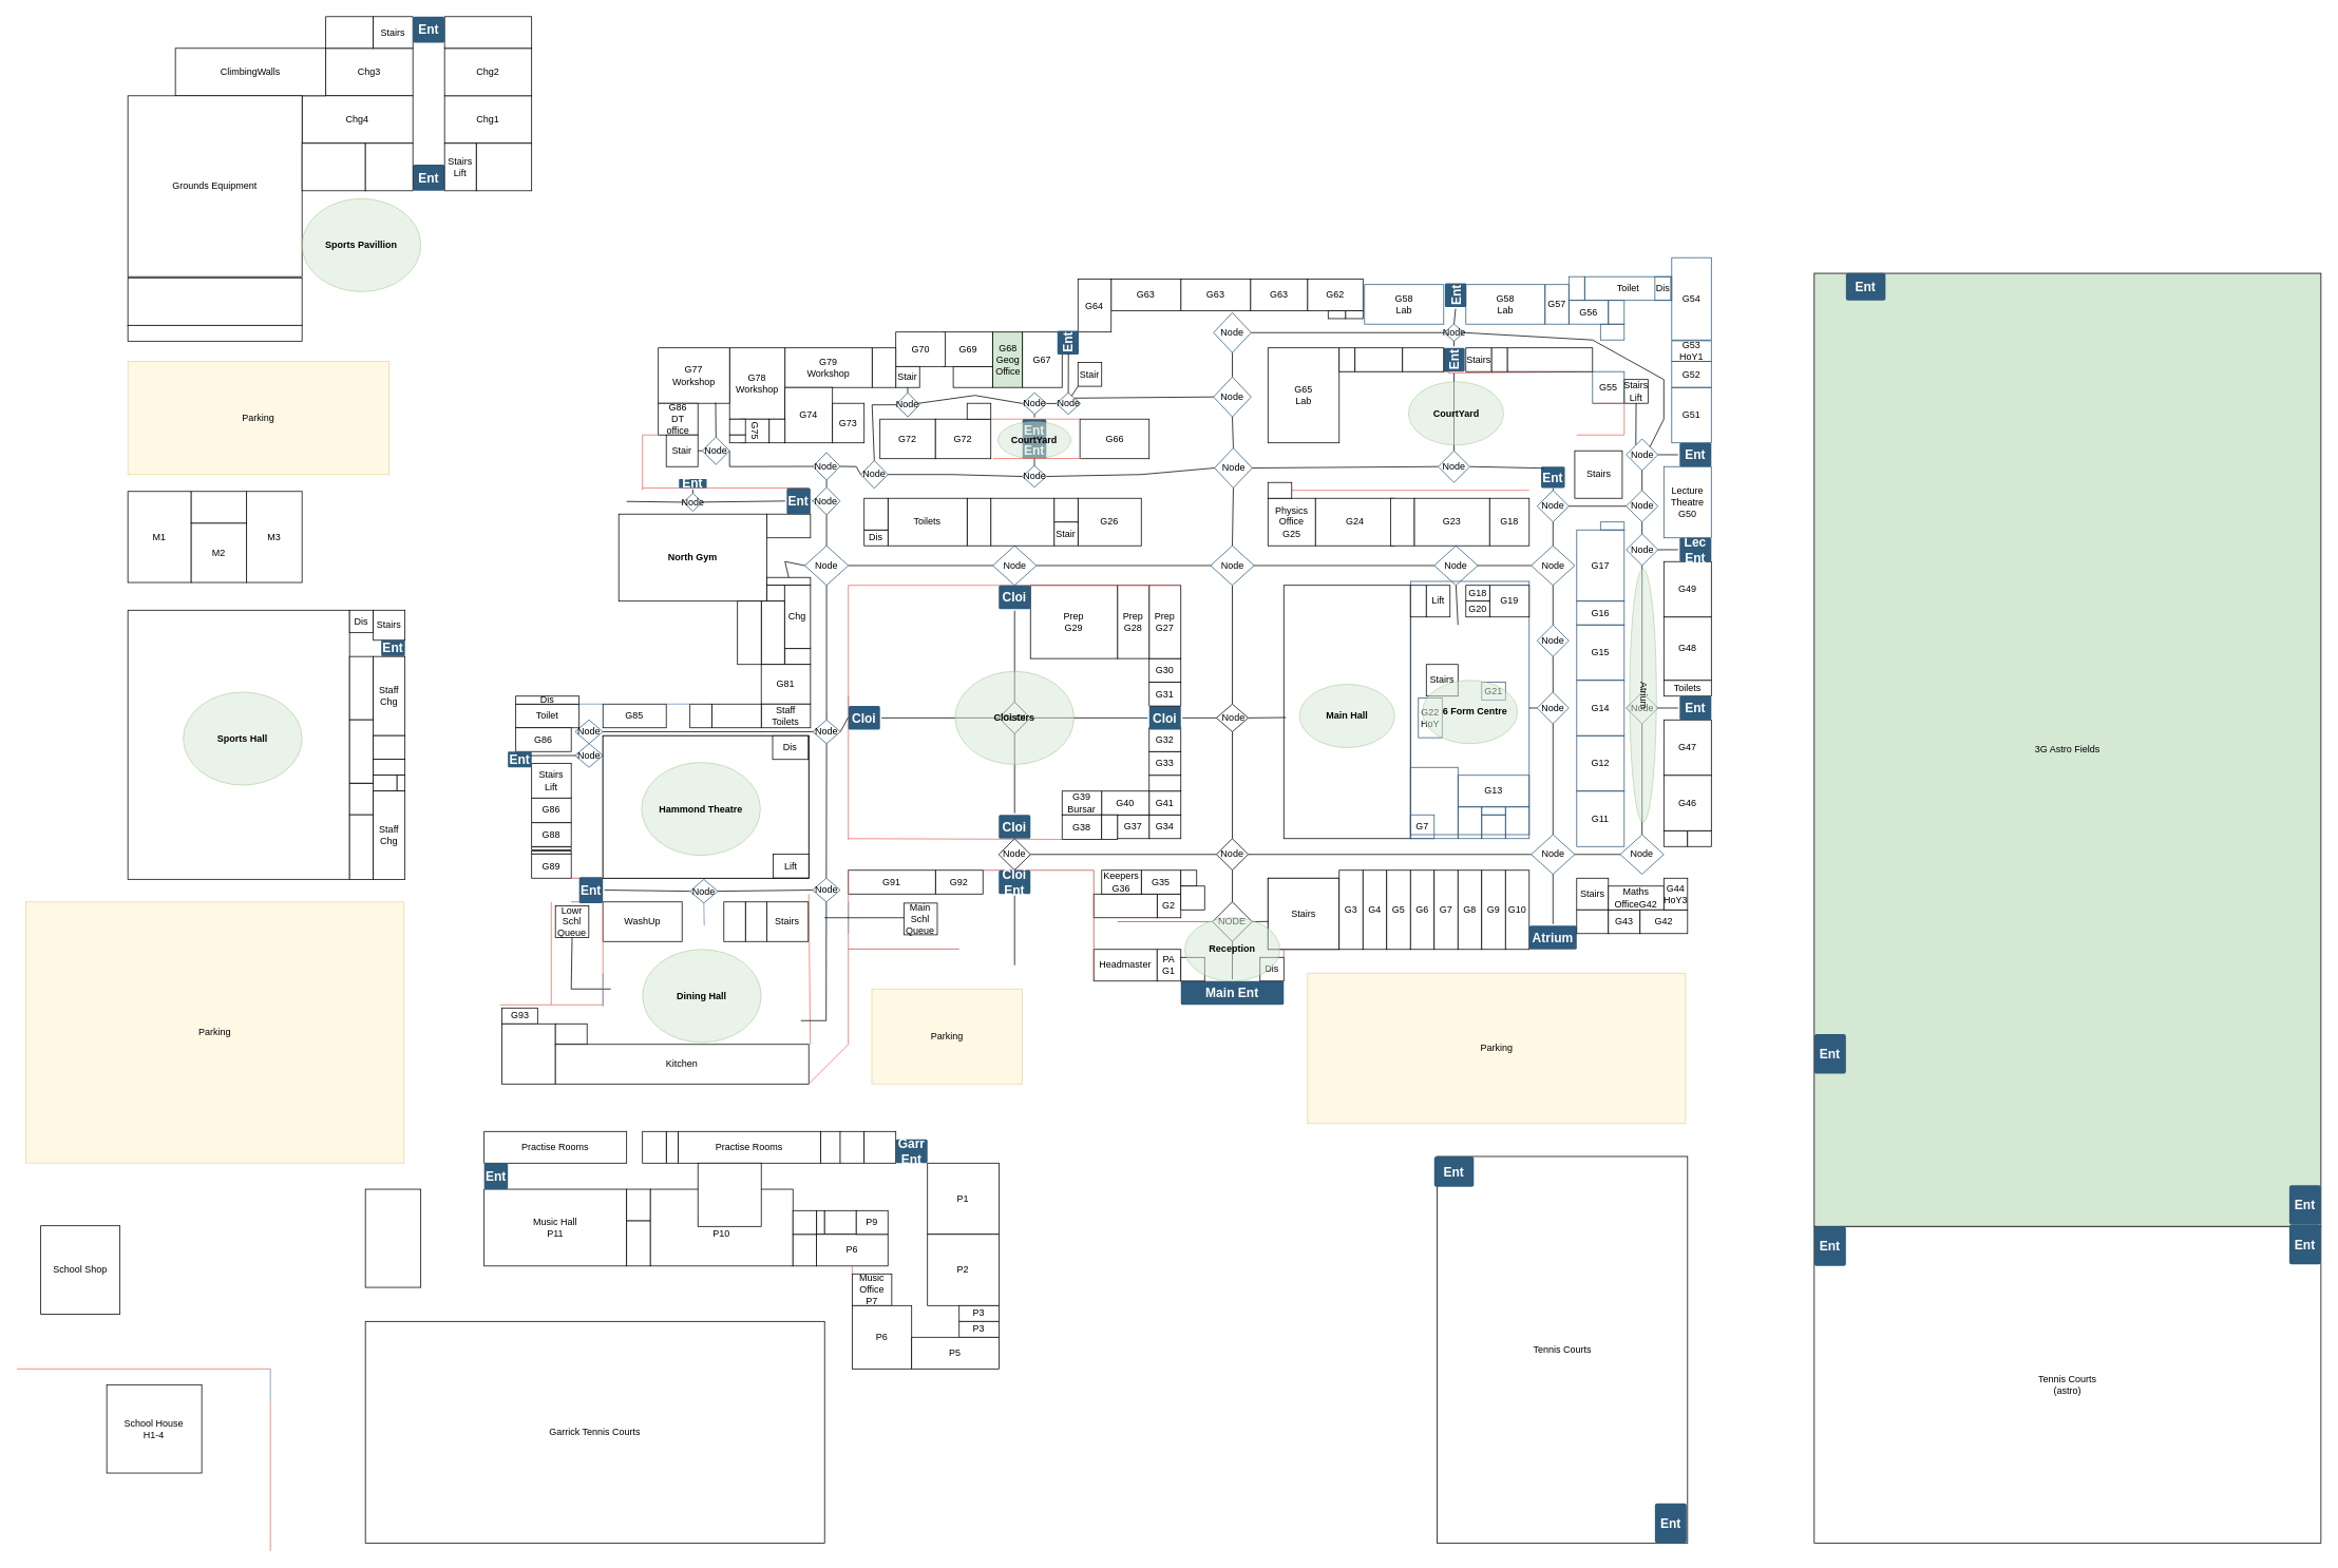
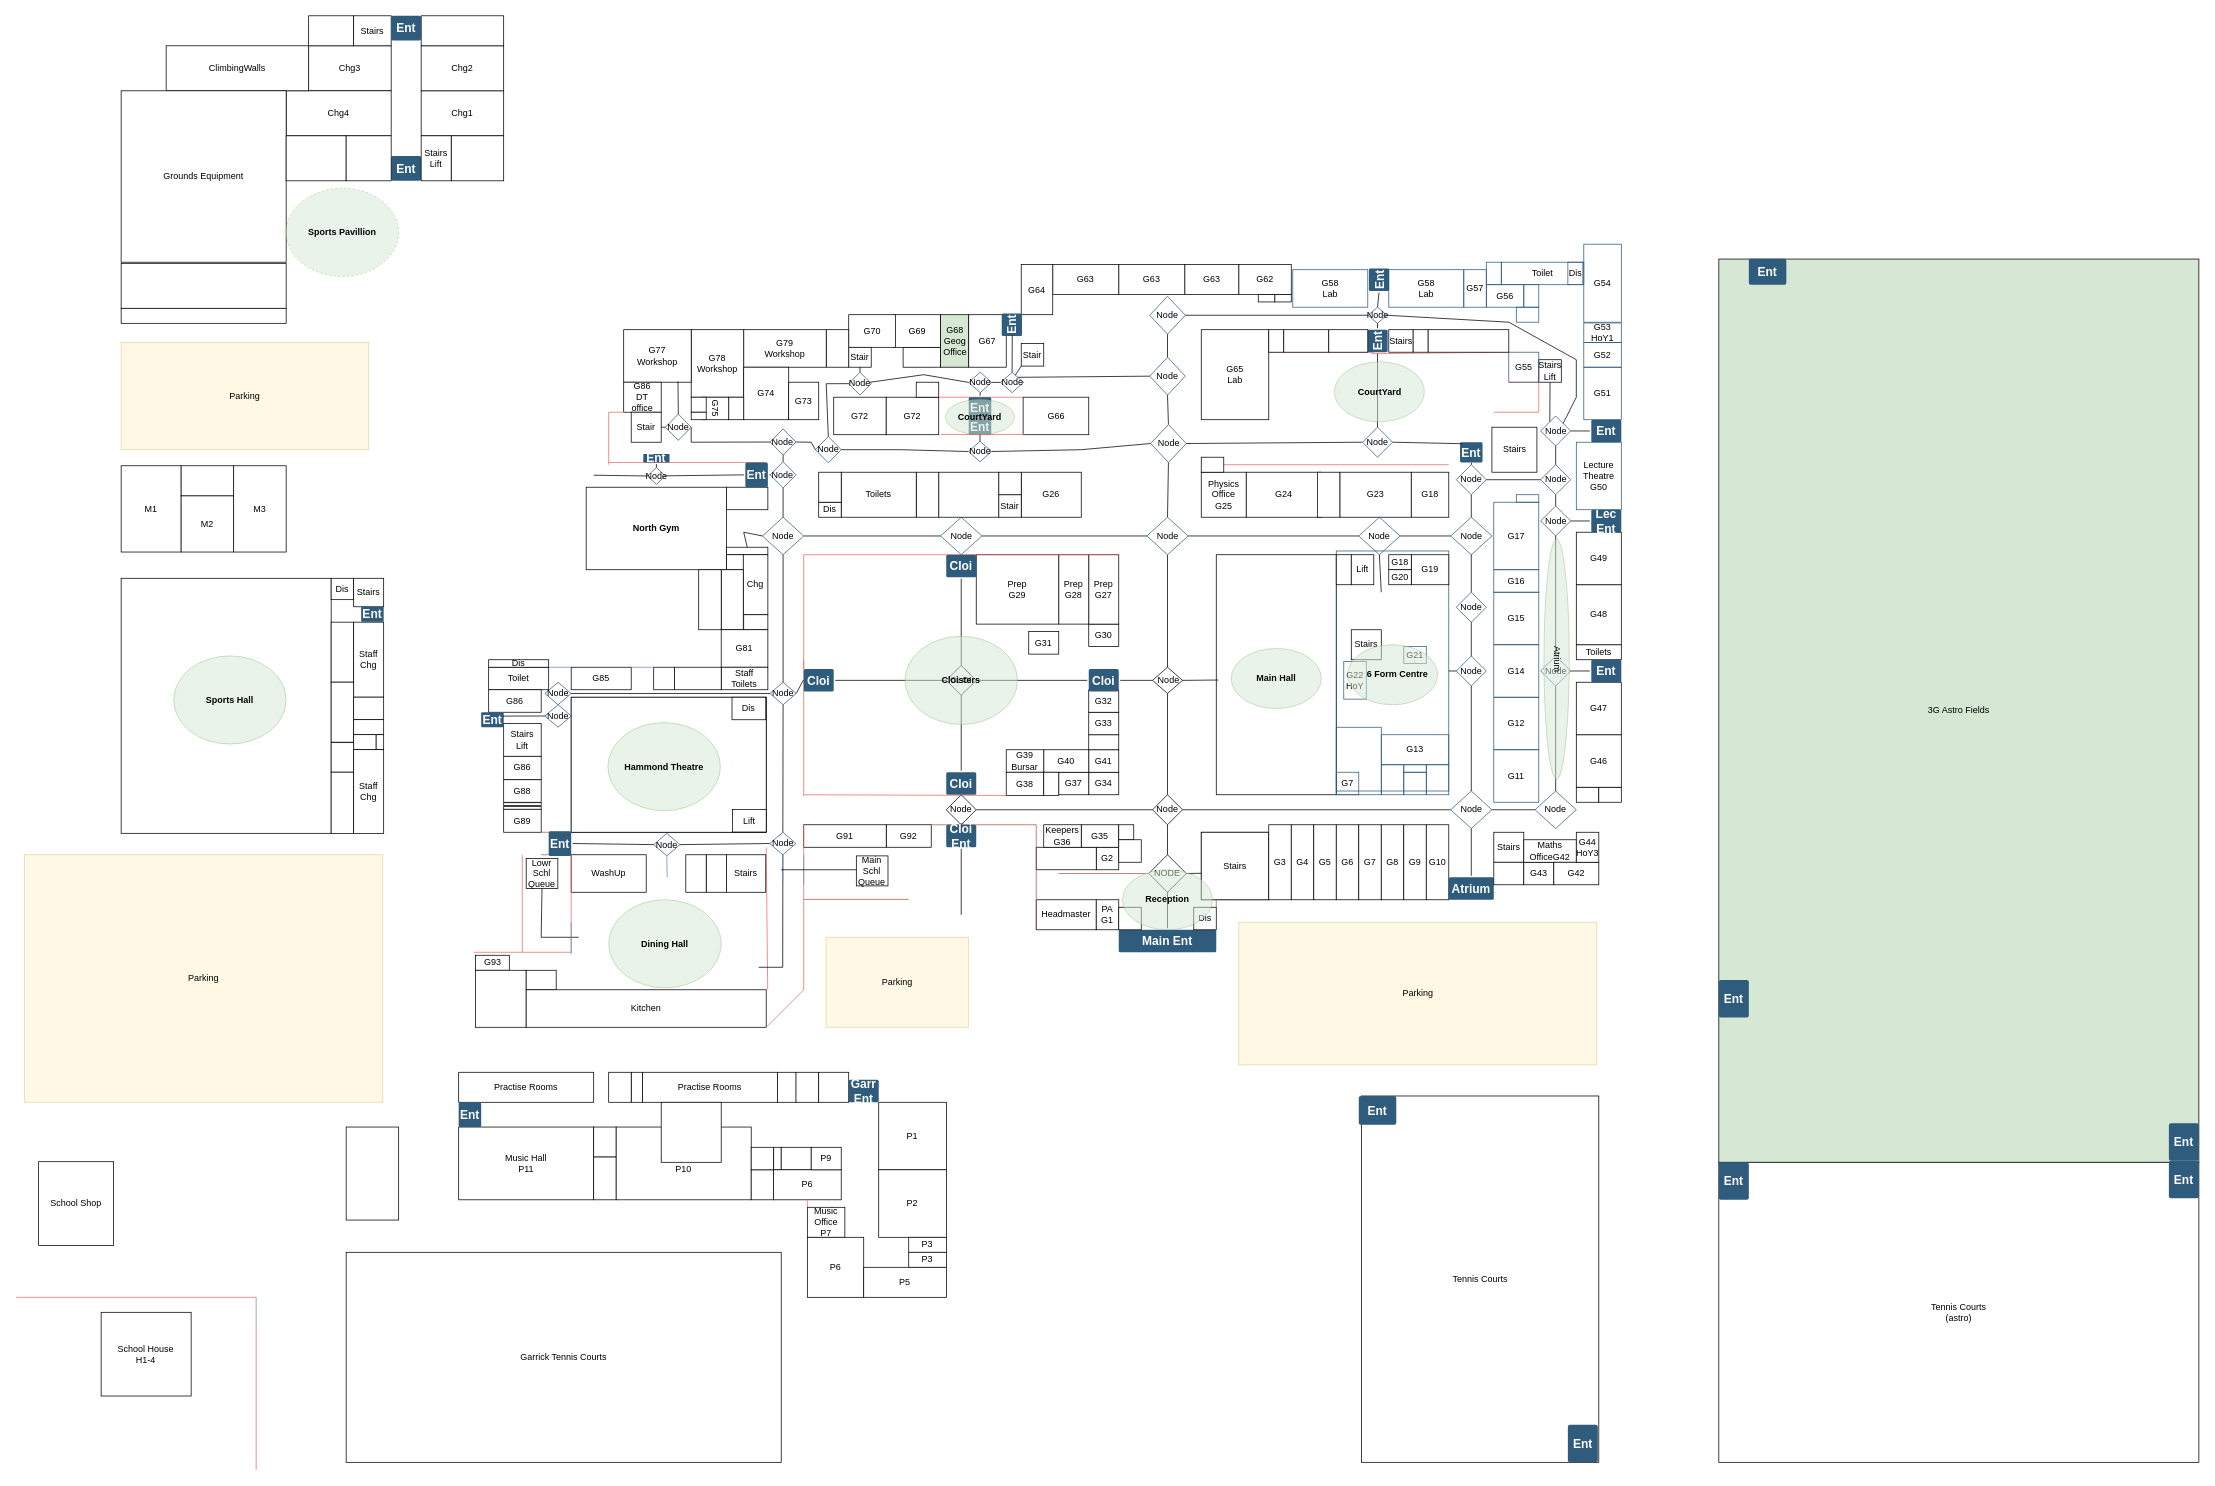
- <mxCell id="364" value="&lt;b&gt;Sports Pavillion&lt;/b&gt;" style="ellipse;whiteSpace=wrap;html=1;rounded=0;strokeColor=#82b366;fillColor=#d5e8d4;opacity=50;" parent="5" vertex="1"><mxGeometry x="381" y="250.5" width="150" height="117.5" as="geometry" /></mxCell>
+ <mxCell id="364" value="&lt;b&gt;Sports Pavillion&lt;/b&gt;" style="ellipse;whiteSpace=wrap;html=1;rounded=0;strokeColor=#82b366;fillColor=#d5e8d4;opacity=50;dashed=1;" parent="5" vertex="1"><mxGeometry x="381" y="250.5" width="150" height="117.5" as="geometry" /></mxCell>
- <mxCell id="43" value="G31" style="rounded=0;whiteSpace=wrap;html=1;" parent="5" vertex="1"><mxGeometry x="1451" y="861.5" width="40" height="30" as="geometry" /></mxCell>
+ <mxCell id="43" value="G31" style="rounded=0;whiteSpace=wrap;html=1;" parent="5" vertex="1"><mxGeometry x="1371" y="841.5" width="40" height="30" as="geometry" /></mxCell>
